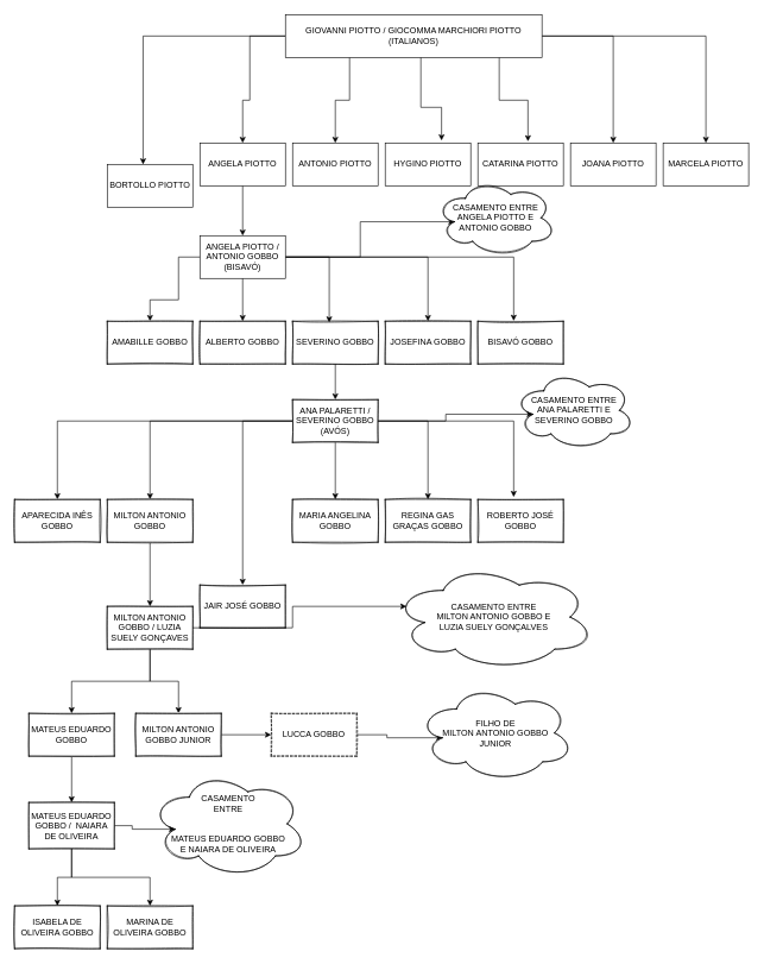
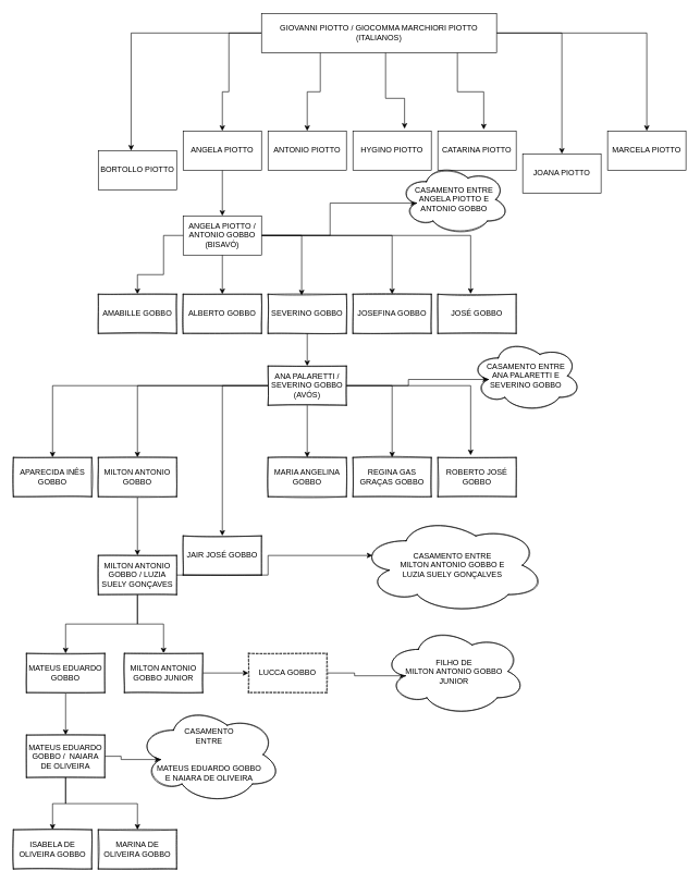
- <mxCell id="16" value="JOANA PIOTTO" style="whiteSpace=wrap;html=1;rounded=0;" vertex="1" parent="1"><mxGeometry x="800" y="200" width="120" height="60" as="geometry" /></mxCell>
+ <mxCell id="16" value="JOANA PIOTTO" style="whiteSpace=wrap;html=1;rounded=0;" vertex="1" parent="1"><mxGeometry x="800" y="235" width="120" height="60" as="geometry" /></mxCell>
- <mxCell id="31" value="&lt;font style=&quot;font-size: 12px&quot;&gt;BISAVÓ GOBBO&lt;/font&gt;" style="rounded=0;whiteSpace=wrap;html=1;sketch=1;fontSize=10;" vertex="1" parent="1"><mxGeometry x="670" y="450" width="120" height="60" as="geometry" /></mxCell>
+ <mxCell id="31" value="&lt;font style=&quot;font-size: 12px&quot;&gt;JOSÉ GOBBO&lt;/font&gt;" style="rounded=0;whiteSpace=wrap;html=1;sketch=1;fontSize=10;" vertex="1" parent="1"><mxGeometry x="670" y="450" width="120" height="60" as="geometry" /></mxCell>
